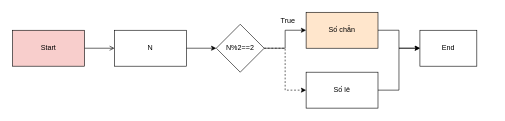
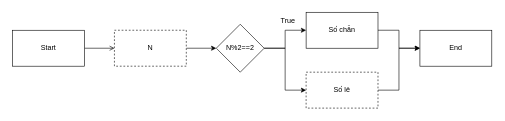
- <mxCell id="11" value="&lt;font style=&quot;vertical-align: inherit;&quot;&gt;&lt;font style=&quot;vertical-align: inherit;&quot;&gt;Số chẵn&lt;/font&gt;&lt;/font&gt;" style="rounded=0;whiteSpace=wrap;html=1;fillColor=#ffe6cc;" vertex="1" parent="1"><mxGeometry x="510" y="20" width="120" height="60" as="geometry" /></mxCell>
+ <mxCell id="11" value="&lt;font style=&quot;vertical-align: inherit;&quot;&gt;&lt;font style=&quot;vertical-align: inherit;&quot;&gt;Số chẵn&lt;/font&gt;&lt;/font&gt;" style="rounded=0;whiteSpace=wrap;html=1;" vertex="1" parent="1"><mxGeometry x="510" y="20" width="120" height="60" as="geometry" /></mxCell>
- <mxCell id="3" value="&lt;font style=&quot;vertical-align: inherit;&quot;&gt;&lt;font style=&quot;vertical-align: inherit;&quot;&gt;Start&lt;/font&gt;&lt;/font&gt;" style="rounded=0;whiteSpace=wrap;html=1;fillColor=#f8cecc;" vertex="1" parent="1"><mxGeometry x="20" y="50" width="120" height="60" as="geometry" /></mxCell>
+ <mxCell id="3" value="&lt;font style=&quot;vertical-align: inherit;&quot;&gt;&lt;font style=&quot;vertical-align: inherit;&quot;&gt;Start&lt;/font&gt;&lt;/font&gt;" style="rounded=0;whiteSpace=wrap;html=1;" vertex="1" parent="1"><mxGeometry x="20" y="50" width="120" height="60" as="geometry" /></mxCell>
- <mxCell id="6" value="&lt;font style=&quot;vertical-align: inherit;&quot;&gt;&lt;font style=&quot;vertical-align: inherit;&quot;&gt;N&lt;/font&gt;&lt;/font&gt;" style="rounded=0;whiteSpace=wrap;html=1;" vertex="1" parent="1"><mxGeometry x="190" y="50" width="120" height="60" as="geometry" /></mxCell>
+ <mxCell id="6" value="&lt;font style=&quot;vertical-align: inherit;&quot;&gt;&lt;font style=&quot;vertical-align: inherit;&quot;&gt;N&lt;/font&gt;&lt;/font&gt;" style="rounded=0;whiteSpace=wrap;html=1;dashed=1;" vertex="1" parent="1"><mxGeometry x="190" y="50" width="120" height="60" as="geometry" /></mxCell>
- <mxCell id="4" value="&lt;font style=&quot;vertical-align: inherit;&quot;&gt;&lt;font style=&quot;vertical-align: inherit;&quot;&gt;End&lt;/font&gt;&lt;/font&gt;" style="rounded=0;whiteSpace=wrap;html=1;" vertex="1" parent="1"><mxGeometry x="700" y="50" width="95" height="60" as="geometry" /></mxCell>
+ <mxCell id="4" value="&lt;font style=&quot;vertical-align: inherit;&quot;&gt;&lt;font style=&quot;vertical-align: inherit;&quot;&gt;End&lt;/font&gt;&lt;/font&gt;" style="rounded=0;whiteSpace=wrap;html=1;" vertex="1" parent="1"><mxGeometry x="700" y="50" width="120" height="60" as="geometry" /></mxCell>
- <mxCell id="8" style="edgeStyle=orthogonalEdgeStyle;rounded=0;orthogonalLoop=1;jettySize=auto;html=1;exitX=1;exitY=0.5;exitDx=0;exitDy=0;entryX=0;entryY=0.5;entryDx=0;entryDy=0;dashed=1;" edge="1" parent="1" source="9" target="13"><mxGeometry relative="1" as="geometry" /></mxCell>
+ <mxCell id="8" style="edgeStyle=orthogonalEdgeStyle;rounded=0;orthogonalLoop=1;jettySize=auto;html=1;exitX=1;exitY=0.5;exitDx=0;exitDy=0;entryX=0;entryY=0.5;entryDx=0;entryDy=0;" edge="1" parent="1" source="9" target="13"><mxGeometry relative="1" as="geometry" /></mxCell>
- <mxCell id="13" value="&lt;font style=&quot;vertical-align: inherit;&quot;&gt;&lt;font style=&quot;vertical-align: inherit;&quot;&gt;Số lẻ&lt;/font&gt;&lt;/font&gt;" style="rounded=0;whiteSpace=wrap;html=1;" vertex="1" parent="1"><mxGeometry x="510" y="120" width="120" height="60" as="geometry" /></mxCell>
+ <mxCell id="13" value="&lt;font style=&quot;vertical-align: inherit;&quot;&gt;&lt;font style=&quot;vertical-align: inherit;&quot;&gt;Số lẻ&lt;/font&gt;&lt;/font&gt;" style="rounded=0;whiteSpace=wrap;html=1;dashed=1;" vertex="1" parent="1"><mxGeometry x="510" y="120" width="120" height="60" as="geometry" /></mxCell>
